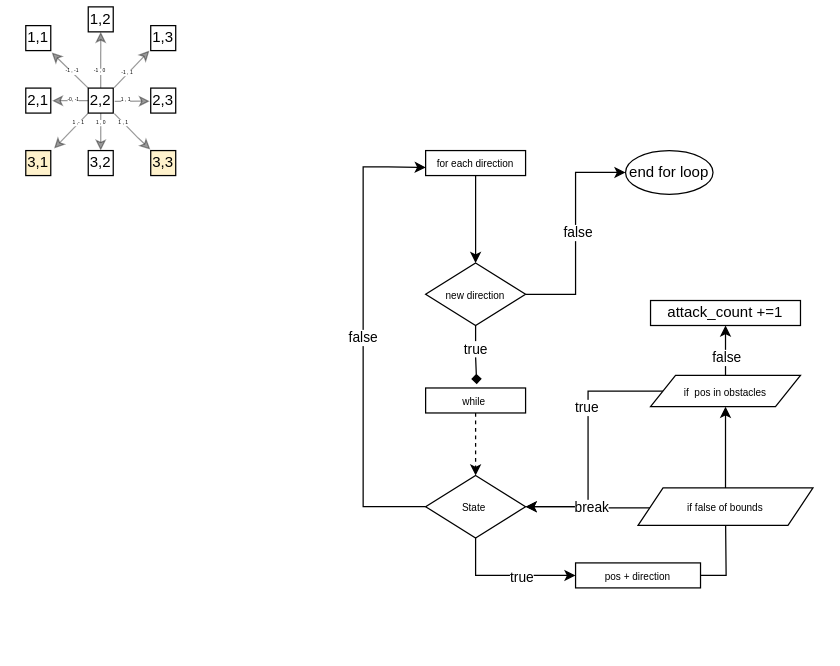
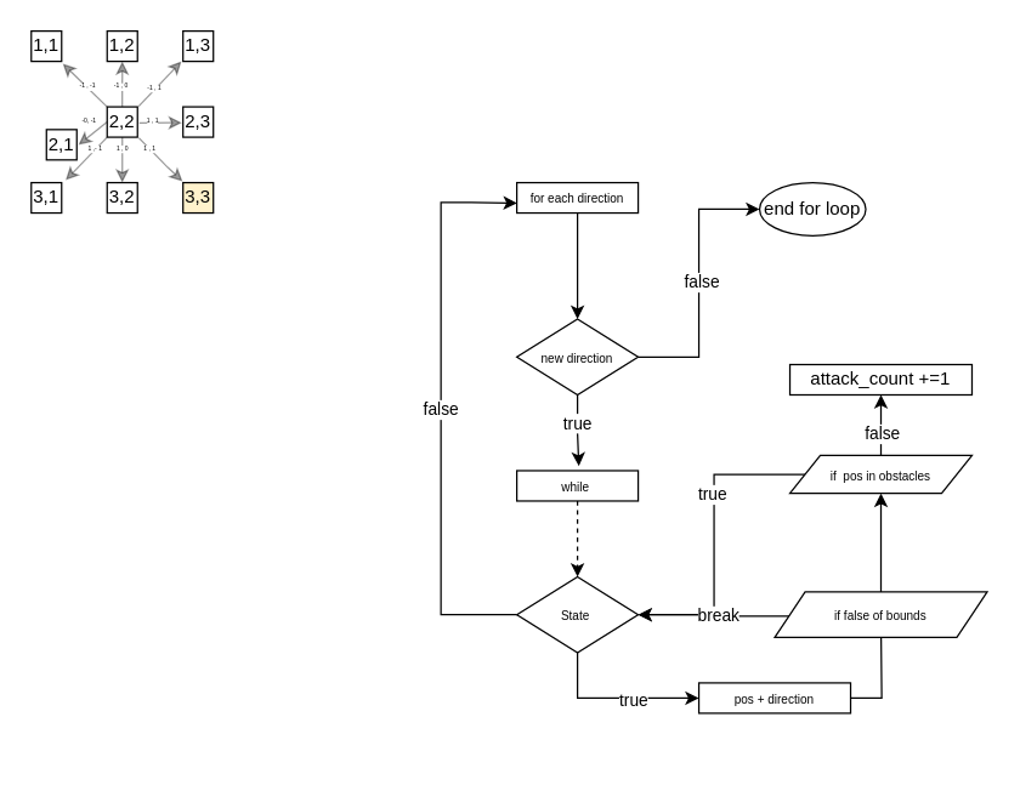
- <mxCell id="3" value="1,2" style="whiteSpace=wrap;html=1;aspect=fixed;" vertex="1" parent="1"><mxGeometry x="70" y="5" width="20" height="20" as="geometry" /></mxCell>
+ <mxCell id="3" value="1,2" style="whiteSpace=wrap;html=1;aspect=fixed;" vertex="1" parent="1"><mxGeometry x="70" y="20" width="20" height="20" as="geometry" /></mxCell>
- <mxCell id="4" value="2,1" style="whiteSpace=wrap;html=1;aspect=fixed;" vertex="1" parent="1"><mxGeometry x="20" y="70" width="20" height="20" as="geometry" /></mxCell>
+ <mxCell id="4" value="2,1" style="whiteSpace=wrap;html=1;aspect=fixed;" vertex="1" parent="1"><mxGeometry x="30" y="85" width="20" height="20" as="geometry" /></mxCell>
- <mxCell id="10" value="3,1" style="whiteSpace=wrap;html=1;aspect=fixed;fillColor=#fff2cc;" vertex="1" parent="1"><mxGeometry x="20" y="120" width="20" height="20" as="geometry" /></mxCell>
+ <mxCell id="10" value="3,1" style="whiteSpace=wrap;html=1;aspect=fixed;" vertex="1" parent="1"><mxGeometry x="20" y="120" width="20" height="20" as="geometry" /></mxCell>
- <mxCell id="31" style="edgeStyle=orthogonalEdgeStyle;rounded=0;orthogonalLoop=1;jettySize=auto;html=1;exitX=0.5;exitY=1;exitDx=0;exitDy=0;entryX=0.511;entryY=-0.154;entryDx=0;entryDy=0;entryPerimeter=0;endArrow=diamond;" edge="1" parent="1" source="33" target="36"><mxGeometry relative="1" as="geometry"><mxPoint x="380" y="300" as="targetPoint" /></mxGeometry></mxCell>
+ <mxCell id="31" style="edgeStyle=orthogonalEdgeStyle;rounded=0;orthogonalLoop=1;jettySize=auto;html=1;exitX=0.5;exitY=1;exitDx=0;exitDy=0;entryX=0.511;entryY=-0.154;entryDx=0;entryDy=0;entryPerimeter=0;" edge="1" parent="1" source="33" target="36"><mxGeometry relative="1" as="geometry"><mxPoint x="380" y="300" as="targetPoint" /></mxGeometry></mxCell>
